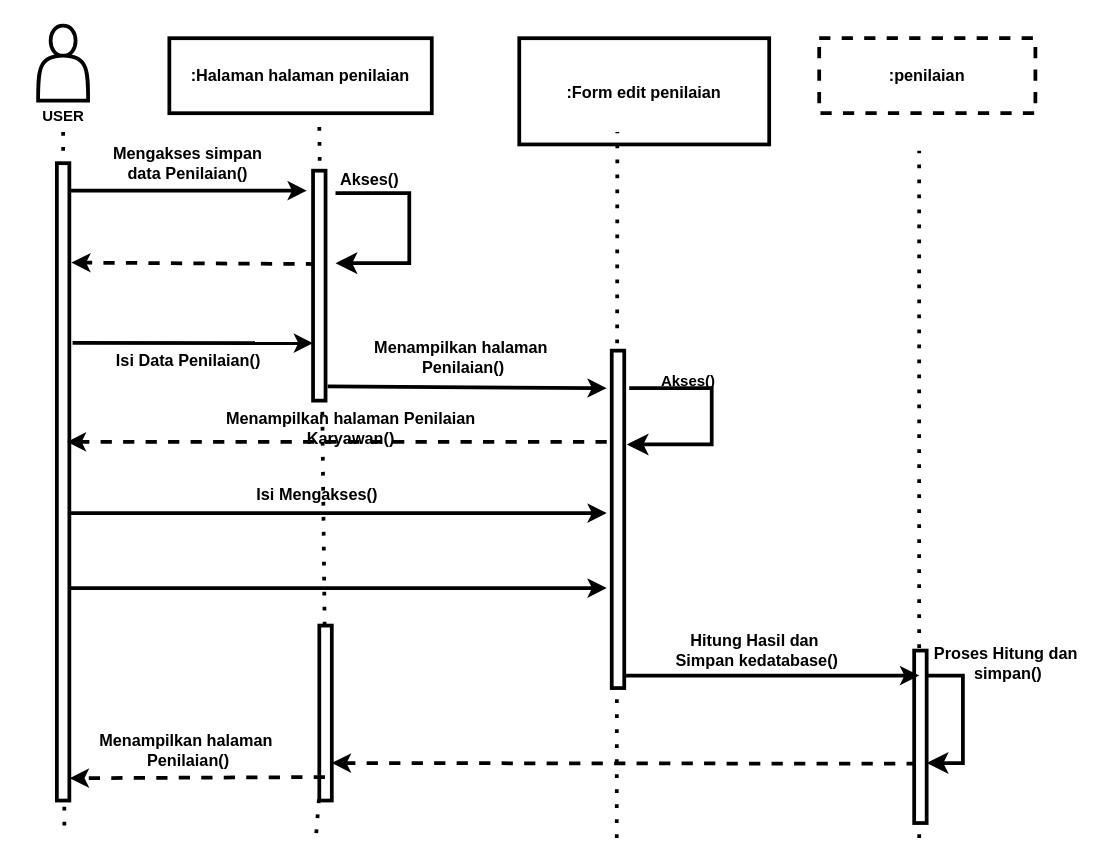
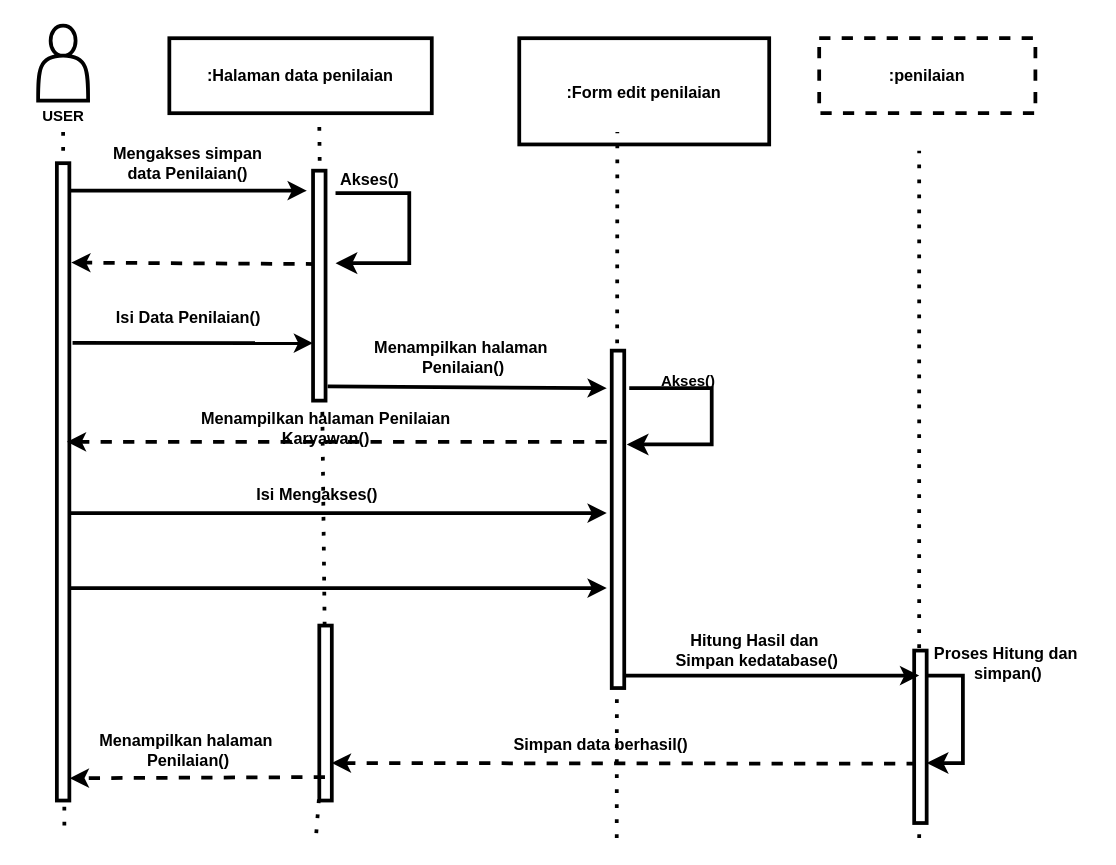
- <mxCell id="2" value=":Halaman halaman penilaian" style="rounded=0;whiteSpace=wrap;html=1;fillColor=none;strokeWidth=3;fontSize=13;fontStyle=1;fontColor=#000000;" vertex="1" parent="1"><mxGeometry x="135" y="30" width="210" height="60" as="geometry" /></mxCell>
+ <mxCell id="2" value=":Halaman data penilaian" style="rounded=0;whiteSpace=wrap;html=1;fillColor=none;strokeWidth=3;fontSize=13;fontStyle=1;fontColor=#000000;" vertex="1" parent="1"><mxGeometry x="135" y="30" width="210" height="60" as="geometry" /></mxCell>
- <mxCell id="26" value="Isi Data&amp;nbsp;&lt;span style=&quot;color: rgb(0, 0, 0); text-wrap-mode: wrap;&quot;&gt;Penilaian()&lt;/span&gt;" style="text;html=1;align=center;verticalAlign=middle;resizable=0;points=[];autosize=1;strokeColor=none;fillColor=none;strokeWidth=3;fontSize=13;fontStyle=1;fontColor=#000000;" vertex="1" parent="1"><mxGeometry x="85" y="273" width="130" height="30" as="geometry" /></mxCell>
+ <mxCell id="26" value="Isi Data&amp;nbsp;&lt;span style=&quot;color: rgb(0, 0, 0); text-wrap-mode: wrap;&quot;&gt;Penilaian()&lt;/span&gt;" style="text;html=1;align=center;verticalAlign=middle;resizable=0;points=[];autosize=1;strokeColor=none;fillColor=none;strokeWidth=3;fontSize=13;fontStyle=1;fontColor=#000000;" vertex="1" parent="1"><mxGeometry x="85" y="238" width="130" height="30" as="geometry" /></mxCell>
- <mxCell id="20" value="Menampilkan halaman&amp;nbsp;&lt;span style=&quot;color: rgb(0, 0, 0); text-wrap-mode: wrap;&quot;&gt;Penilaian Karyawan&lt;/span&gt;()" style="text;html=1;align=center;verticalAlign=middle;resizable=0;points=[];autosize=1;strokeColor=none;fillColor=none;strokeWidth=3;fontSize=13;fontStyle=1;fontColor=#000000;" vertex="1" parent="1"><mxGeometry x="140" y="327" width="280" height="30" as="geometry" /></mxCell>
+ <mxCell id="20" value="Menampilkan halaman&amp;nbsp;&lt;span style=&quot;color: rgb(0, 0, 0); text-wrap-mode: wrap;&quot;&gt;Penilaian Karyawan&lt;/span&gt;()" style="text;html=1;align=center;verticalAlign=middle;resizable=0;points=[];autosize=1;strokeColor=none;fillColor=none;strokeWidth=3;fontSize=13;fontStyle=1;fontColor=#000000;" vertex="1" parent="1"><mxGeometry x="120" y="327" width="280" height="30" as="geometry" /></mxCell>
+ <mxCell id="36" value="&lt;span&gt;Simpan data berhasil()&lt;/span&gt;" style="text;html=1;align=center;verticalAlign=middle;resizable=0;points=[];autosize=1;strokeColor=none;fillColor=none;strokeWidth=3;fontSize=13;fontStyle=1;fontColor=#000000;" vertex="1" parent="1"><mxGeometry x="405" y="580" width="150" height="30" as="geometry" /></mxCell>
